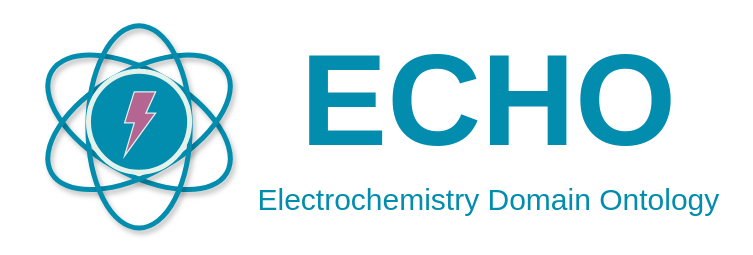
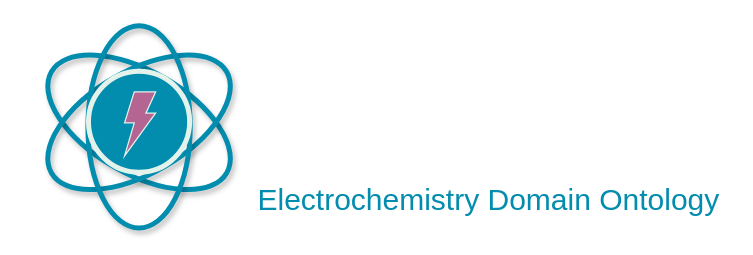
- <mxCell id="2" value="&lt;font color=&quot;#028cae&quot; style=&quot;font-size: 104px;&quot;&gt;ECHO&lt;/font&gt;" style="text;strokeColor=none;fillColor=none;html=1;fontSize=24;fontStyle=1;verticalAlign=middle;align=center;" parent="1" vertex="1"><mxGeometry x="215" y="20" width="350" height="120" as="geometry" /></mxCell>
